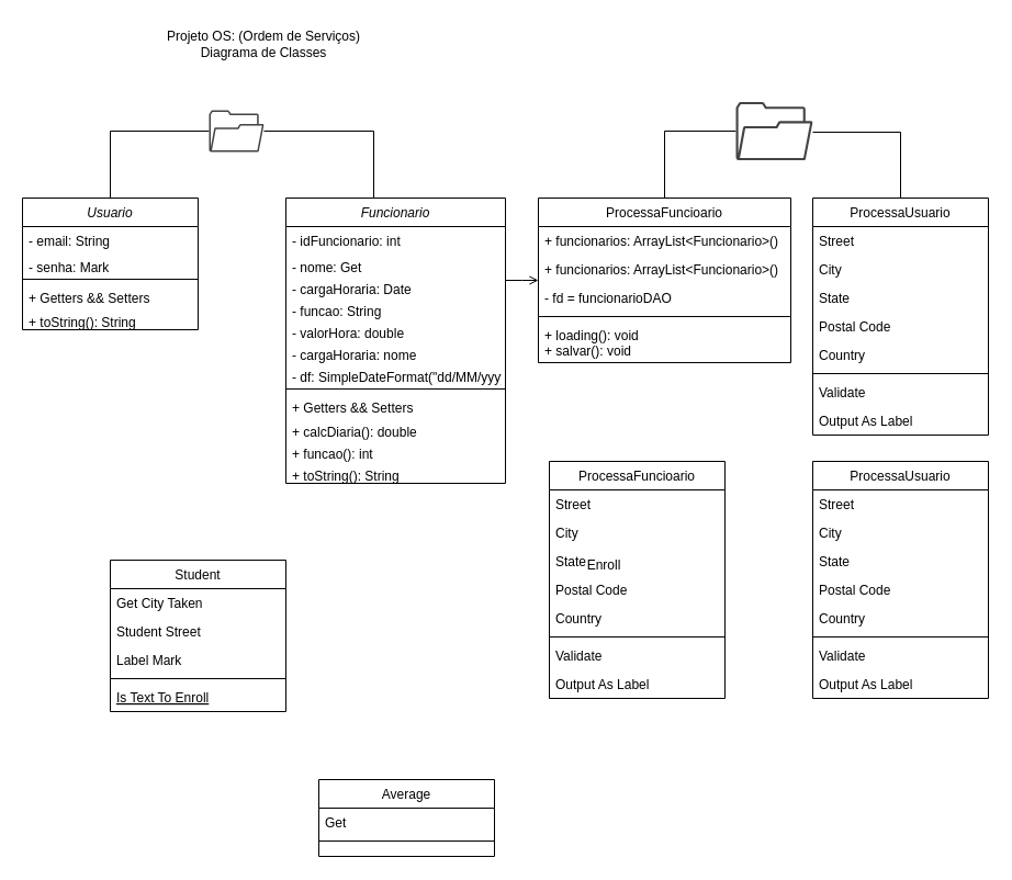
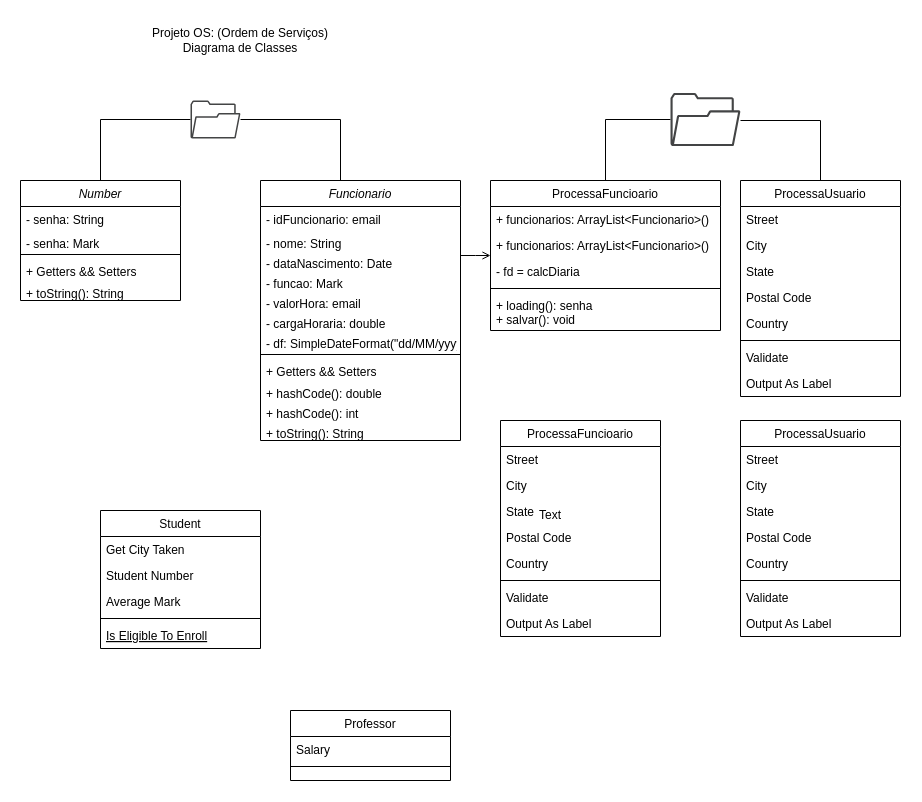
- <mxCell id="35" value="Usuario" style="swimlane;fontStyle=2;align=center;verticalAlign=top;childLayout=stackLayout;horizontal=1;startSize=26;horizontalStack=0;resizeParent=1;resizeLast=0;collapsible=1;marginBottom=0;rounded=0;shadow=0;strokeWidth=1;" vertex="1" parent="1"><mxGeometry x="20" y="180" width="160" height="120" as="geometry"><mxRectangle x="230" y="140" width="160" height="26" as="alternateBounds" /></mxGeometry></mxCell>
+ <mxCell id="35" value="Number" style="swimlane;fontStyle=2;align=center;verticalAlign=top;childLayout=stackLayout;horizontal=1;startSize=26;horizontalStack=0;resizeParent=1;resizeLast=0;collapsible=1;marginBottom=0;rounded=0;shadow=0;strokeWidth=1;" vertex="1" parent="1"><mxGeometry x="20" y="180" width="160" height="120" as="geometry"><mxRectangle x="230" y="140" width="160" height="26" as="alternateBounds" /></mxGeometry></mxCell>
- <mxCell id="36" value="- email: String" style="text;align=left;verticalAlign=top;spacingLeft=4;spacingRight=4;overflow=hidden;rotatable=0;points=[[0,0.5],[1,0.5]];portConstraint=eastwest;" vertex="1" parent="35"><mxGeometry y="26" width="160" height="24" as="geometry" /></mxCell>
+ <mxCell id="36" value="- senha: String" style="text;align=left;verticalAlign=top;spacingLeft=4;spacingRight=4;overflow=hidden;rotatable=0;points=[[0,0.5],[1,0.5]];portConstraint=eastwest;" vertex="1" parent="35"><mxGeometry y="26" width="160" height="24" as="geometry" /></mxCell>
- <mxCell id="3" value="- idFuncionario: int" style="text;align=left;verticalAlign=top;spacingLeft=4;spacingRight=4;overflow=hidden;rotatable=0;points=[[0,0.5],[1,0.5]];portConstraint=eastwest;" parent="2" vertex="1"><mxGeometry y="26" width="200" height="24" as="geometry" /></mxCell>
+ <mxCell id="3" value="- idFuncionario: email" style="text;align=left;verticalAlign=top;spacingLeft=4;spacingRight=4;overflow=hidden;rotatable=0;points=[[0,0.5],[1,0.5]];portConstraint=eastwest;" parent="2" vertex="1"><mxGeometry y="26" width="200" height="24" as="geometry" /></mxCell>
- <mxCell id="4" value="- nome: Get" style="text;align=left;verticalAlign=top;spacingLeft=4;spacingRight=4;overflow=hidden;rotatable=0;points=[[0,0.5],[1,0.5]];portConstraint=eastwest;" vertex="1" parent="2"><mxGeometry y="50" width="200" height="20" as="geometry" /></mxCell>
+ <mxCell id="4" value="- nome: String" style="text;align=left;verticalAlign=top;spacingLeft=4;spacingRight=4;overflow=hidden;rotatable=0;points=[[0,0.5],[1,0.5]];portConstraint=eastwest;" vertex="1" parent="2"><mxGeometry y="50" width="200" height="20" as="geometry" /></mxCell>
- <mxCell id="5" value="- cargaHoraria: Date" style="text;align=left;verticalAlign=top;spacingLeft=4;spacingRight=4;overflow=hidden;rotatable=0;points=[[0,0.5],[1,0.5]];portConstraint=eastwest;" vertex="1" parent="2"><mxGeometry y="70" width="200" height="20" as="geometry" /></mxCell>
+ <mxCell id="5" value="- dataNascimento: Date" style="text;align=left;verticalAlign=top;spacingLeft=4;spacingRight=4;overflow=hidden;rotatable=0;points=[[0,0.5],[1,0.5]];portConstraint=eastwest;" vertex="1" parent="2"><mxGeometry y="70" width="200" height="20" as="geometry" /></mxCell>
- <mxCell id="27" value="- fd = funcionarioDAO" style="text;align=left;verticalAlign=top;spacingLeft=4;spacingRight=4;overflow=hidden;rotatable=0;points=[[0,0.5],[1,0.5]];portConstraint=eastwest;rounded=0;shadow=0;html=0;" vertex="1" parent="24"><mxGeometry y="78" width="230" height="26" as="geometry" /></mxCell>
+ <mxCell id="27" value="- fd = calcDiaria" style="text;align=left;verticalAlign=top;spacingLeft=4;spacingRight=4;overflow=hidden;rotatable=0;points=[[0,0.5],[1,0.5]];portConstraint=eastwest;rounded=0;shadow=0;html=0;" vertex="1" parent="24"><mxGeometry y="78" width="230" height="26" as="geometry" /></mxCell>
- <mxCell id="6" value="- funcao: String" style="text;align=left;verticalAlign=top;spacingLeft=4;spacingRight=4;overflow=hidden;rotatable=0;points=[[0,0.5],[1,0.5]];portConstraint=eastwest;" vertex="1" parent="2"><mxGeometry y="90" width="200" height="20" as="geometry" /></mxCell>
+ <mxCell id="6" value="- funcao: Mark" style="text;align=left;verticalAlign=top;spacingLeft=4;spacingRight=4;overflow=hidden;rotatable=0;points=[[0,0.5],[1,0.5]];portConstraint=eastwest;" vertex="1" parent="2"><mxGeometry y="90" width="200" height="20" as="geometry" /></mxCell>
- <mxCell id="7" value="- valorHora: double" style="text;align=left;verticalAlign=top;spacingLeft=4;spacingRight=4;overflow=hidden;rotatable=0;points=[[0,0.5],[1,0.5]];portConstraint=eastwest;" vertex="1" parent="2"><mxGeometry y="110" width="200" height="20" as="geometry" /></mxCell>
+ <mxCell id="7" value="- valorHora: email" style="text;align=left;verticalAlign=top;spacingLeft=4;spacingRight=4;overflow=hidden;rotatable=0;points=[[0,0.5],[1,0.5]];portConstraint=eastwest;" vertex="1" parent="2"><mxGeometry y="110" width="200" height="20" as="geometry" /></mxCell>
- <mxCell id="29" value="+ loading(): void&#10;+ salvar(): void" style="text;align=left;verticalAlign=top;spacingLeft=4;spacingRight=4;overflow=hidden;rotatable=0;points=[[0,0.5],[1,0.5]];portConstraint=eastwest;" parent="24" vertex="1"><mxGeometry y="112" width="230" height="38" as="geometry" /></mxCell>
+ <mxCell id="29" value="+ loading(): senha&#10;+ salvar(): void" style="text;align=left;verticalAlign=top;spacingLeft=4;spacingRight=4;overflow=hidden;rotatable=0;points=[[0,0.5],[1,0.5]];portConstraint=eastwest;" parent="24" vertex="1"><mxGeometry y="112" width="230" height="38" as="geometry" /></mxCell>
- <mxCell id="8" value="- cargaHoraria: nome" style="text;align=left;verticalAlign=top;spacingLeft=4;spacingRight=4;overflow=hidden;rotatable=0;points=[[0,0.5],[1,0.5]];portConstraint=eastwest;" vertex="1" parent="2"><mxGeometry y="130" width="200" height="20" as="geometry" /></mxCell>
+ <mxCell id="8" value="- cargaHoraria: double" style="text;align=left;verticalAlign=top;spacingLeft=4;spacingRight=4;overflow=hidden;rotatable=0;points=[[0,0.5],[1,0.5]];portConstraint=eastwest;" vertex="1" parent="2"><mxGeometry y="130" width="200" height="20" as="geometry" /></mxCell>
- <mxCell id="12" value="+ calcDiaria(): double" style="text;align=left;verticalAlign=top;spacingLeft=4;spacingRight=4;overflow=hidden;rotatable=0;points=[[0,0.5],[1,0.5]];portConstraint=eastwest;" vertex="1" parent="2"><mxGeometry y="200" width="200" height="20" as="geometry" /></mxCell>
+ <mxCell id="12" value="+ hashCode(): double" style="text;align=left;verticalAlign=top;spacingLeft=4;spacingRight=4;overflow=hidden;rotatable=0;points=[[0,0.5],[1,0.5]];portConstraint=eastwest;" vertex="1" parent="2"><mxGeometry y="200" width="200" height="20" as="geometry" /></mxCell>
- <mxCell id="13" value="+ funcao(): int" style="text;align=left;verticalAlign=top;spacingLeft=4;spacingRight=4;overflow=hidden;rotatable=0;points=[[0,0.5],[1,0.5]];portConstraint=eastwest;" vertex="1" parent="2"><mxGeometry y="220" width="200" height="20" as="geometry" /></mxCell>
+ <mxCell id="13" value="+ hashCode(): int" style="text;align=left;verticalAlign=top;spacingLeft=4;spacingRight=4;overflow=hidden;rotatable=0;points=[[0,0.5],[1,0.5]];portConstraint=eastwest;" vertex="1" parent="2"><mxGeometry y="220" width="200" height="20" as="geometry" /></mxCell>
- <mxCell id="71" value="Enroll" style="text;html=1;strokeColor=none;fillColor=none;align=center;verticalAlign=middle;whiteSpace=wrap;rounded=0;" vertex="1" parent="1"><mxGeometry x="520" y="500" width="60" height="30" as="geometry" /></mxCell>
+ <mxCell id="71" value="Text" style="text;html=1;strokeColor=none;fillColor=none;align=center;verticalAlign=middle;whiteSpace=wrap;rounded=0;" vertex="1" parent="1"><mxGeometry x="520" y="500" width="60" height="30" as="geometry" /></mxCell>
- <mxCell id="17" value="Student Street" style="text;align=left;verticalAlign=top;spacingLeft=4;spacingRight=4;overflow=hidden;rotatable=0;points=[[0,0.5],[1,0.5]];portConstraint=eastwest;" parent="15" vertex="1"><mxGeometry y="52" width="160" height="26" as="geometry" /></mxCell>
+ <mxCell id="17" value="Student Number" style="text;align=left;verticalAlign=top;spacingLeft=4;spacingRight=4;overflow=hidden;rotatable=0;points=[[0,0.5],[1,0.5]];portConstraint=eastwest;" parent="15" vertex="1"><mxGeometry y="52" width="160" height="26" as="geometry" /></mxCell>
- <mxCell id="18" value="Label Mark" style="text;align=left;verticalAlign=top;spacingLeft=4;spacingRight=4;overflow=hidden;rotatable=0;points=[[0,0.5],[1,0.5]];portConstraint=eastwest;rounded=0;shadow=0;html=0;" parent="15" vertex="1"><mxGeometry y="78" width="160" height="26" as="geometry" /></mxCell>
+ <mxCell id="18" value="Average Mark" style="text;align=left;verticalAlign=top;spacingLeft=4;spacingRight=4;overflow=hidden;rotatable=0;points=[[0,0.5],[1,0.5]];portConstraint=eastwest;rounded=0;shadow=0;html=0;" parent="15" vertex="1"><mxGeometry y="78" width="160" height="26" as="geometry" /></mxCell>
- <mxCell id="20" value="Is Text To Enroll" style="text;align=left;verticalAlign=top;spacingLeft=4;spacingRight=4;overflow=hidden;rotatable=0;points=[[0,0.5],[1,0.5]];portConstraint=eastwest;fontStyle=4" parent="15" vertex="1"><mxGeometry y="112" width="160" height="26" as="geometry" /></mxCell>
+ <mxCell id="20" value="Is Eligible To Enroll" style="text;align=left;verticalAlign=top;spacingLeft=4;spacingRight=4;overflow=hidden;rotatable=0;points=[[0,0.5],[1,0.5]];portConstraint=eastwest;fontStyle=4" parent="15" vertex="1"><mxGeometry y="112" width="160" height="26" as="geometry" /></mxCell>
- <mxCell id="21" value="Average" style="swimlane;fontStyle=0;align=center;verticalAlign=top;childLayout=stackLayout;horizontal=1;startSize=26;horizontalStack=0;resizeParent=1;resizeLast=0;collapsible=1;marginBottom=0;rounded=0;shadow=0;strokeWidth=1;" parent="1" vertex="1"><mxGeometry x="290" y="710" width="160" height="70" as="geometry"><mxRectangle x="340" y="380" width="170" height="26" as="alternateBounds" /></mxGeometry></mxCell>
+ <mxCell id="21" value="Professor" style="swimlane;fontStyle=0;align=center;verticalAlign=top;childLayout=stackLayout;horizontal=1;startSize=26;horizontalStack=0;resizeParent=1;resizeLast=0;collapsible=1;marginBottom=0;rounded=0;shadow=0;strokeWidth=1;" parent="1" vertex="1"><mxGeometry x="290" y="710" width="160" height="70" as="geometry"><mxRectangle x="340" y="380" width="170" height="26" as="alternateBounds" /></mxGeometry></mxCell>
- <mxCell id="22" value="Get" style="text;align=left;verticalAlign=top;spacingLeft=4;spacingRight=4;overflow=hidden;rotatable=0;points=[[0,0.5],[1,0.5]];portConstraint=eastwest;" parent="21" vertex="1"><mxGeometry y="26" width="160" height="26" as="geometry" /></mxCell>
+ <mxCell id="22" value="Salary" style="text;align=left;verticalAlign=top;spacingLeft=4;spacingRight=4;overflow=hidden;rotatable=0;points=[[0,0.5],[1,0.5]];portConstraint=eastwest;" parent="21" vertex="1"><mxGeometry y="26" width="160" height="26" as="geometry" /></mxCell>
